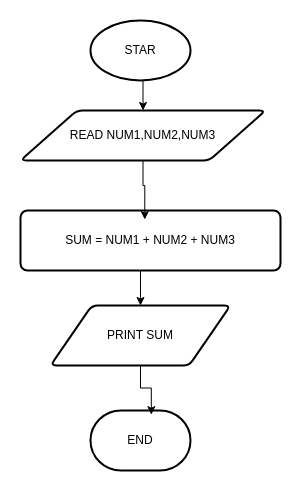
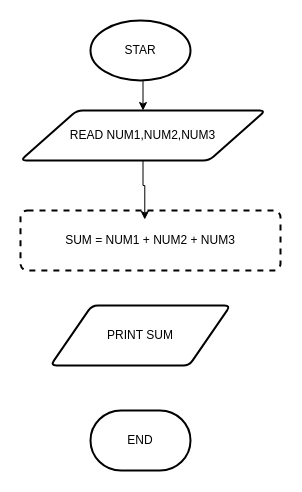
- <mxCell id="6" value="SUM = NUM1 + NUM2 + NUM3" style="rounded=1;whiteSpace=wrap;html=1;absoluteArcSize=1;arcSize=14;strokeWidth=2;" vertex="1" parent="1"><mxGeometry x="20" y="210" width="260" height="60" as="geometry" /></mxCell>
+ <mxCell id="6" value="SUM = NUM1 + NUM2 + NUM3" style="rounded=1;whiteSpace=wrap;html=1;absoluteArcSize=1;arcSize=14;strokeWidth=2;dashed=1;" vertex="1" parent="1"><mxGeometry x="20" y="210" width="260" height="60" as="geometry" /></mxCell>
- <mxCell id="5" style="edgeStyle=orthogonalEdgeStyle;rounded=0;orthogonalLoop=1;jettySize=auto;html=1;exitX=0.5;exitY=1;exitDx=0;exitDy=0;entryX=0.5;entryY=0;entryDx=0;entryDy=0;" edge="1" parent="1" source="6" target="7"><mxGeometry relative="1" as="geometry" /></mxCell>
- <mxCell id="10" style="edgeStyle=orthogonalEdgeStyle;rounded=0;orthogonalLoop=1;jettySize=auto;html=1;exitX=0.5;exitY=1;exitDx=0;exitDy=0;entryX=0.608;entryY=0.07;entryDx=0;entryDy=0;entryPerimeter=0;" edge="1" parent="1" source="7" target="8"><mxGeometry relative="1" as="geometry" /></mxCell>
